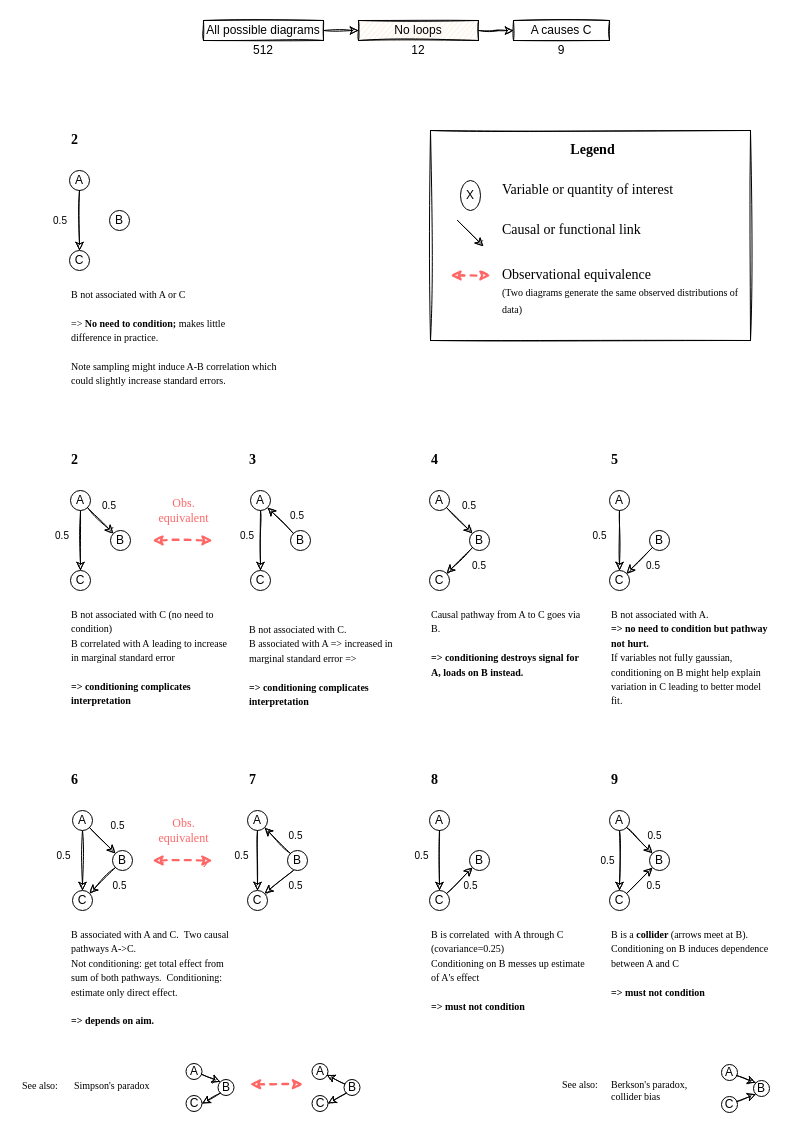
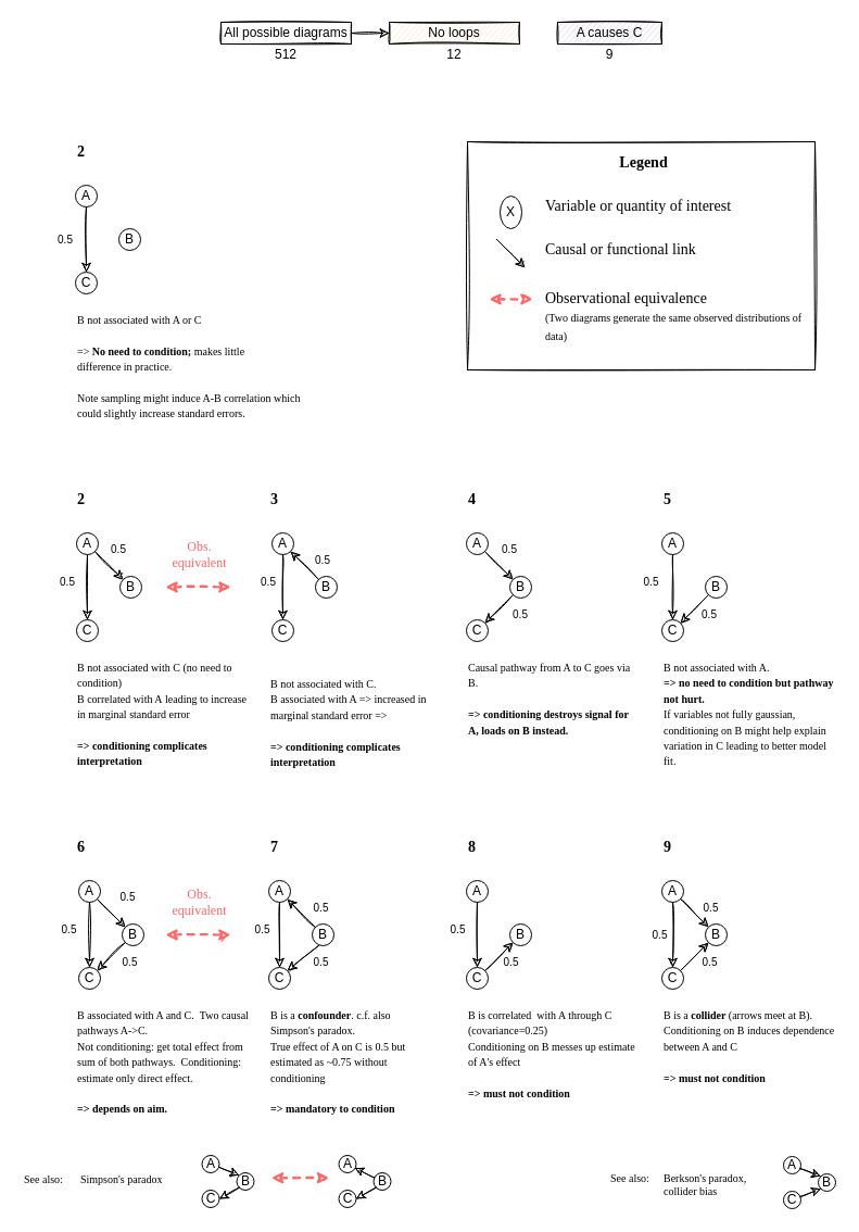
- <mxCell id="100" style="edgeStyle=orthogonalEdgeStyle;rounded=0;sketch=1;orthogonalLoop=1;jettySize=auto;html=1;entryX=0;entryY=0.5;entryDx=0;entryDy=0;" parent="1" source="101" target="102" edge="1"><mxGeometry relative="1" as="geometry" /></mxCell>
- <mxCell id="102" value="A causes C&lt;br&gt;" style="rounded=0;whiteSpace=wrap;html=1;sketch=1;" parent="1" vertex="1"><mxGeometry x="513" y="20" width="96" height="20" as="geometry" /></mxCell>
+ <mxCell id="102" value="A causes C&lt;br&gt;" style="rounded=0;whiteSpace=wrap;html=1;sketch=1;fillColor=#e1d5e7;" parent="1" vertex="1"><mxGeometry x="513" y="20" width="96" height="20" as="geometry" /></mxCell>
+ <mxCell id="76" value="&lt;font face=&quot;Comic Sans MS&quot;&gt;&lt;font size=&quot;1&quot;&gt;B is a &lt;b&gt;confounder&lt;/b&gt;.&amp;nbsp;c.f. also Simpson's&amp;nbsp;paradox.&lt;br&gt;True effect of A on C is 0.5 but estimated as ~0.75 without conditioning&lt;br&gt;&lt;b&gt;&lt;br&gt;=&amp;gt; mandatory to condition&lt;/b&gt;&lt;/font&gt;&lt;br&gt;&lt;/font&gt;" style="text;html=1;strokeColor=none;fillColor=none;align=left;verticalAlign=top;whiteSpace=wrap;rounded=0;sketch=1;" parent="1" vertex="1"><mxGeometry x="247" y="920" width="160" height="110" as="geometry" /></mxCell>
